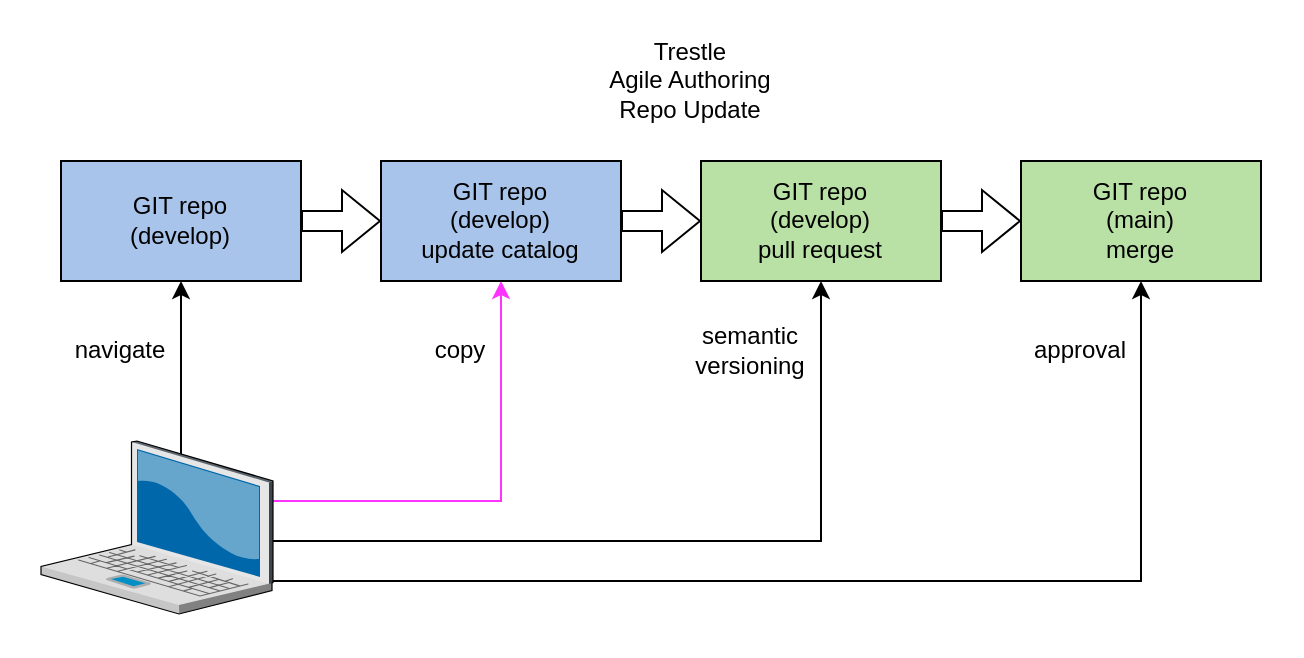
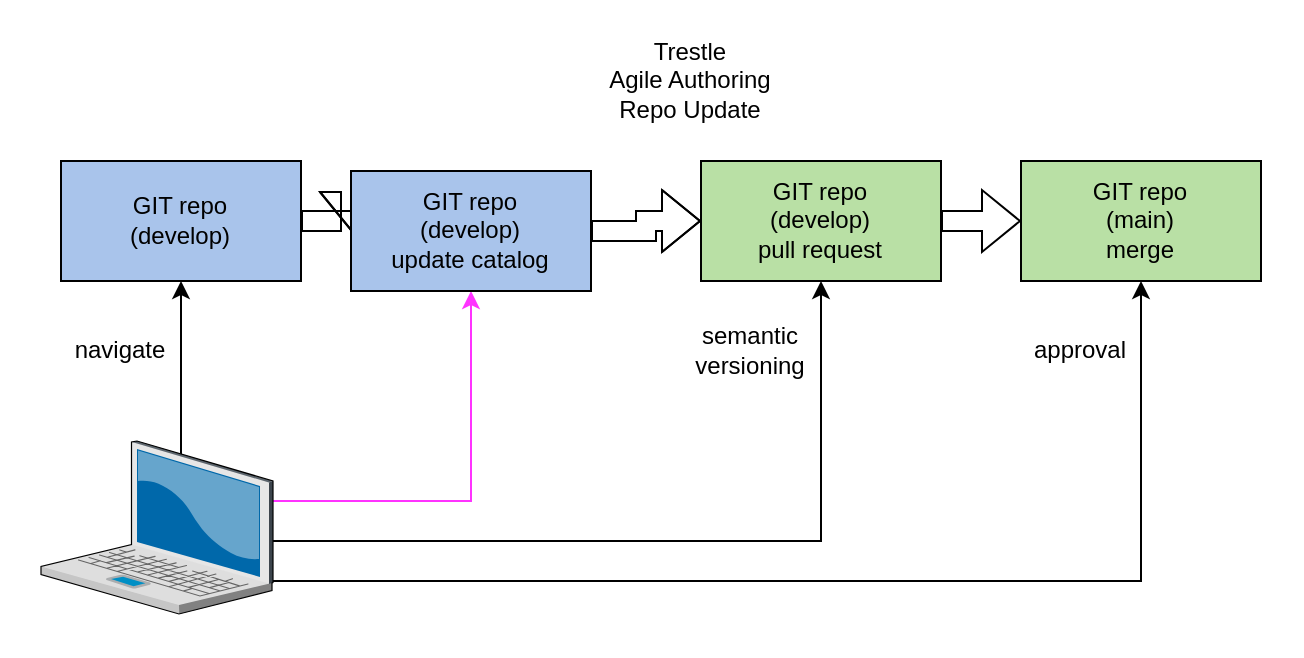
- <mxCell id="13" value="GIT repo&lt;br&gt;(develop)&lt;br&gt;update catalog" style="rounded=0;whiteSpace=wrap;html=1;fillColor=#A9C4EB;" parent="1" vertex="1"><mxGeometry x="190" y="80" width="120" height="60" as="geometry" /></mxCell>
+ <mxCell id="13" value="GIT repo&lt;br&gt;(develop)&lt;br&gt;update catalog" style="rounded=0;whiteSpace=wrap;html=1;fillColor=#A9C4EB;" parent="1" vertex="1"><mxGeometry x="175" y="85" width="120" height="60" as="geometry" /></mxCell>
- <mxCell id="17" value="copy" style="text;html=1;strokeColor=none;fillColor=none;align=center;verticalAlign=middle;whiteSpace=wrap;rounded=0;" parent="1" vertex="1"><mxGeometry x="200" y="160" width="60" height="30" as="geometry" /></mxCell>
